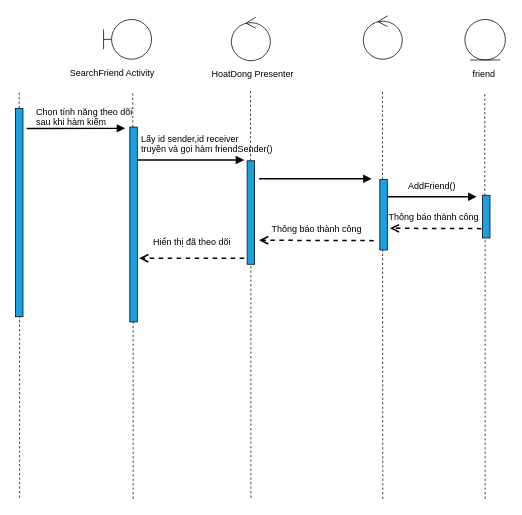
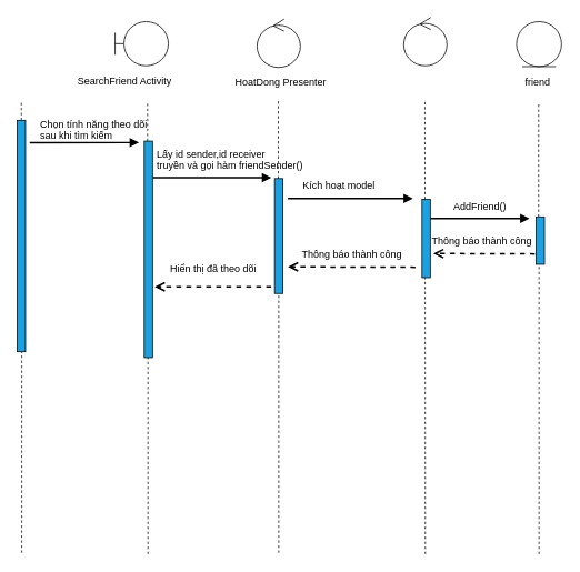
- <mxCell id="27" value="Chọn tính năng theo dõi&lt;br&gt;sau khi hàm kiếm&lt;br&gt;" style="text;html=1;resizable=0;points=[];autosize=1;align=left;verticalAlign=top;spacingTop=-4;" parent="1" vertex="1"><mxGeometry x="46" y="139" width="138" height="28" as="geometry" /></mxCell>
+ <mxCell id="27" value="Chọn tính năng theo dõi&lt;br&gt;sau khi tìm kiếm&lt;br&gt;" style="text;html=1;resizable=0;points=[];autosize=1;align=left;verticalAlign=top;spacingTop=-4;" parent="1" vertex="1"><mxGeometry x="46" y="139" width="138" height="28" as="geometry" /></mxCell>
+ <mxCell id="29" value="Kích hoạt model" style="text;html=1;resizable=0;points=[];autosize=1;align=left;verticalAlign=top;spacingTop=-4;" parent="1" vertex="1"><mxGeometry x="361" y="213" width="100" height="20" as="geometry" /></mxCell>
